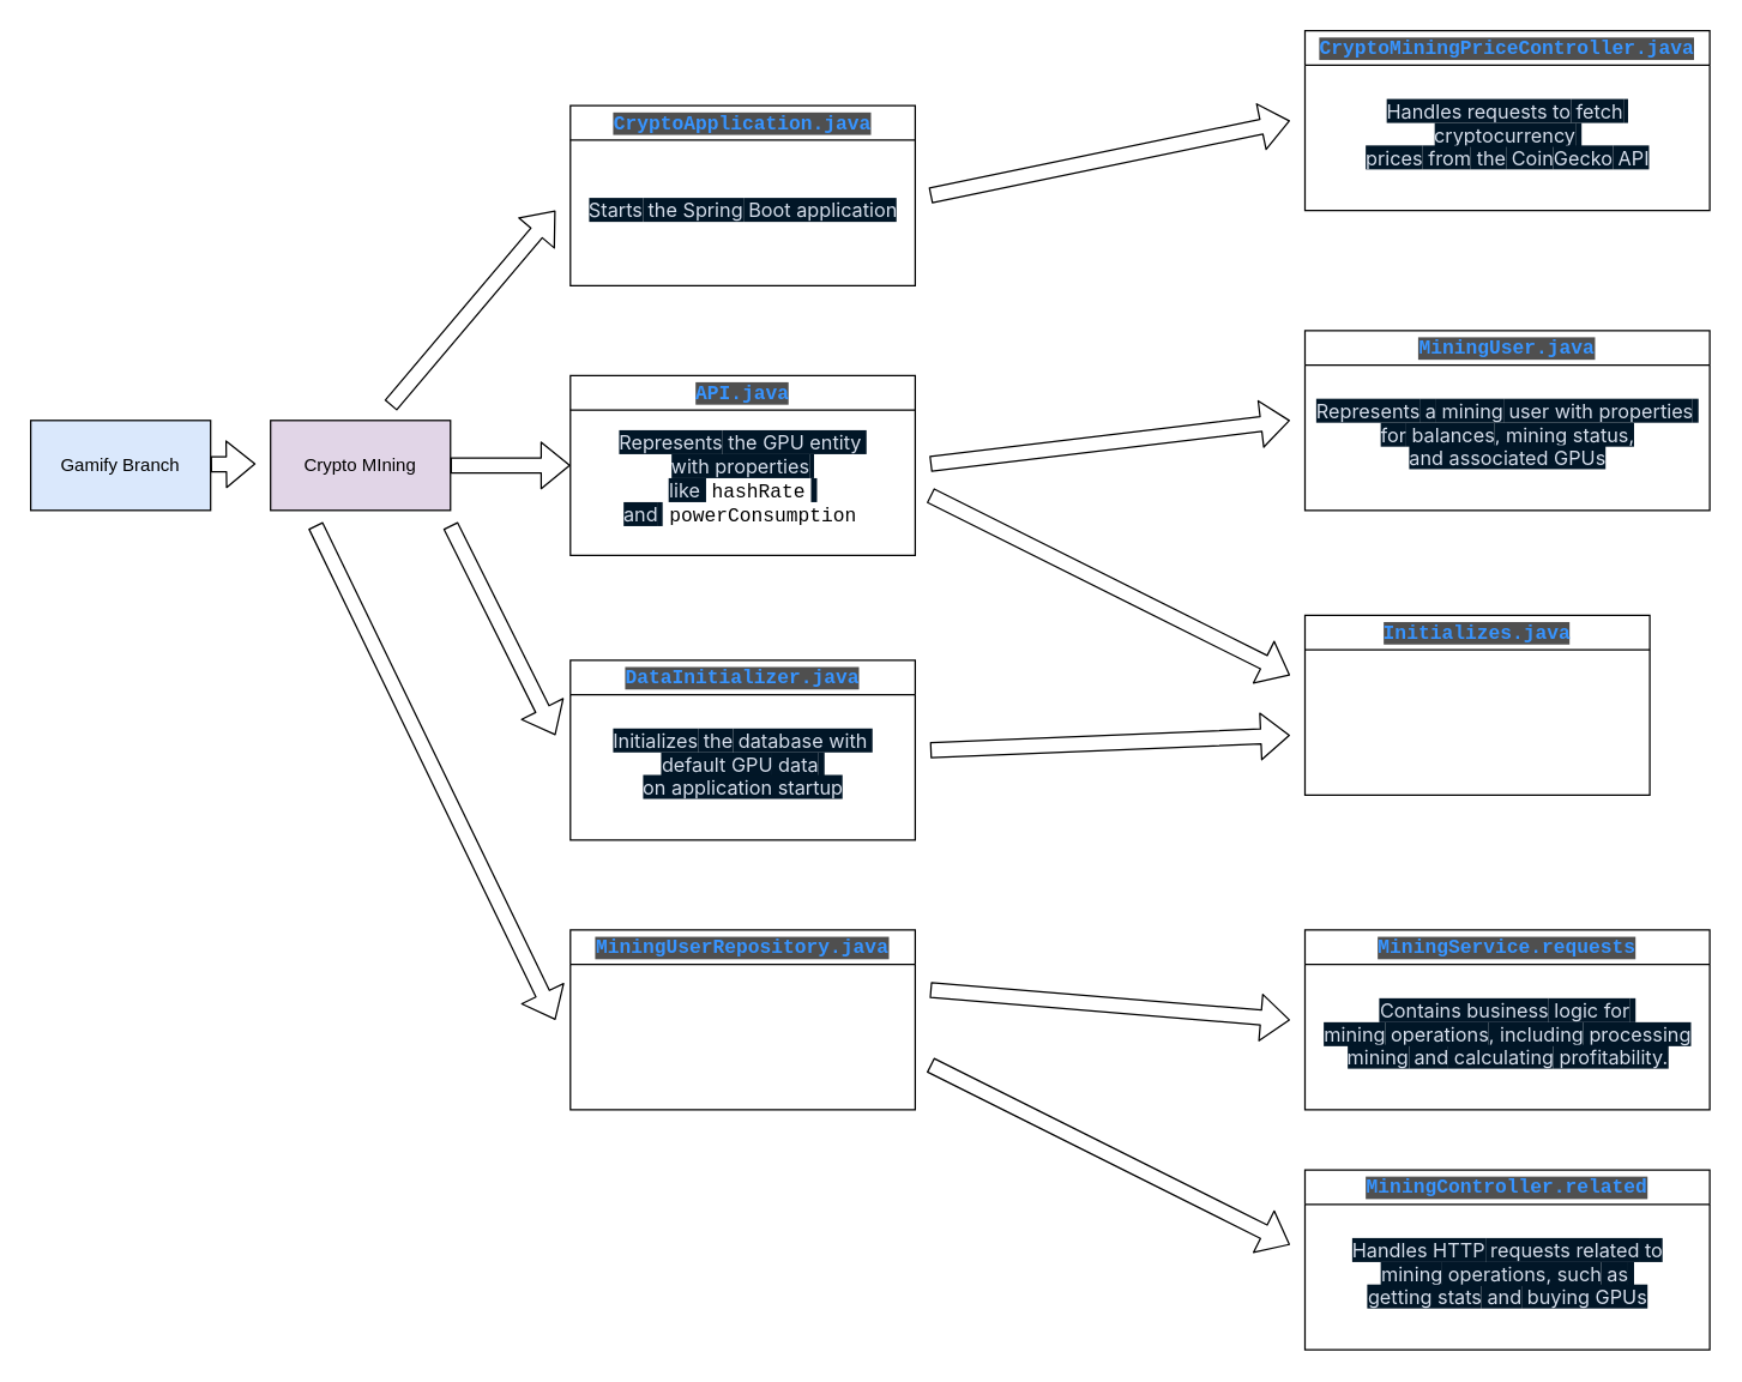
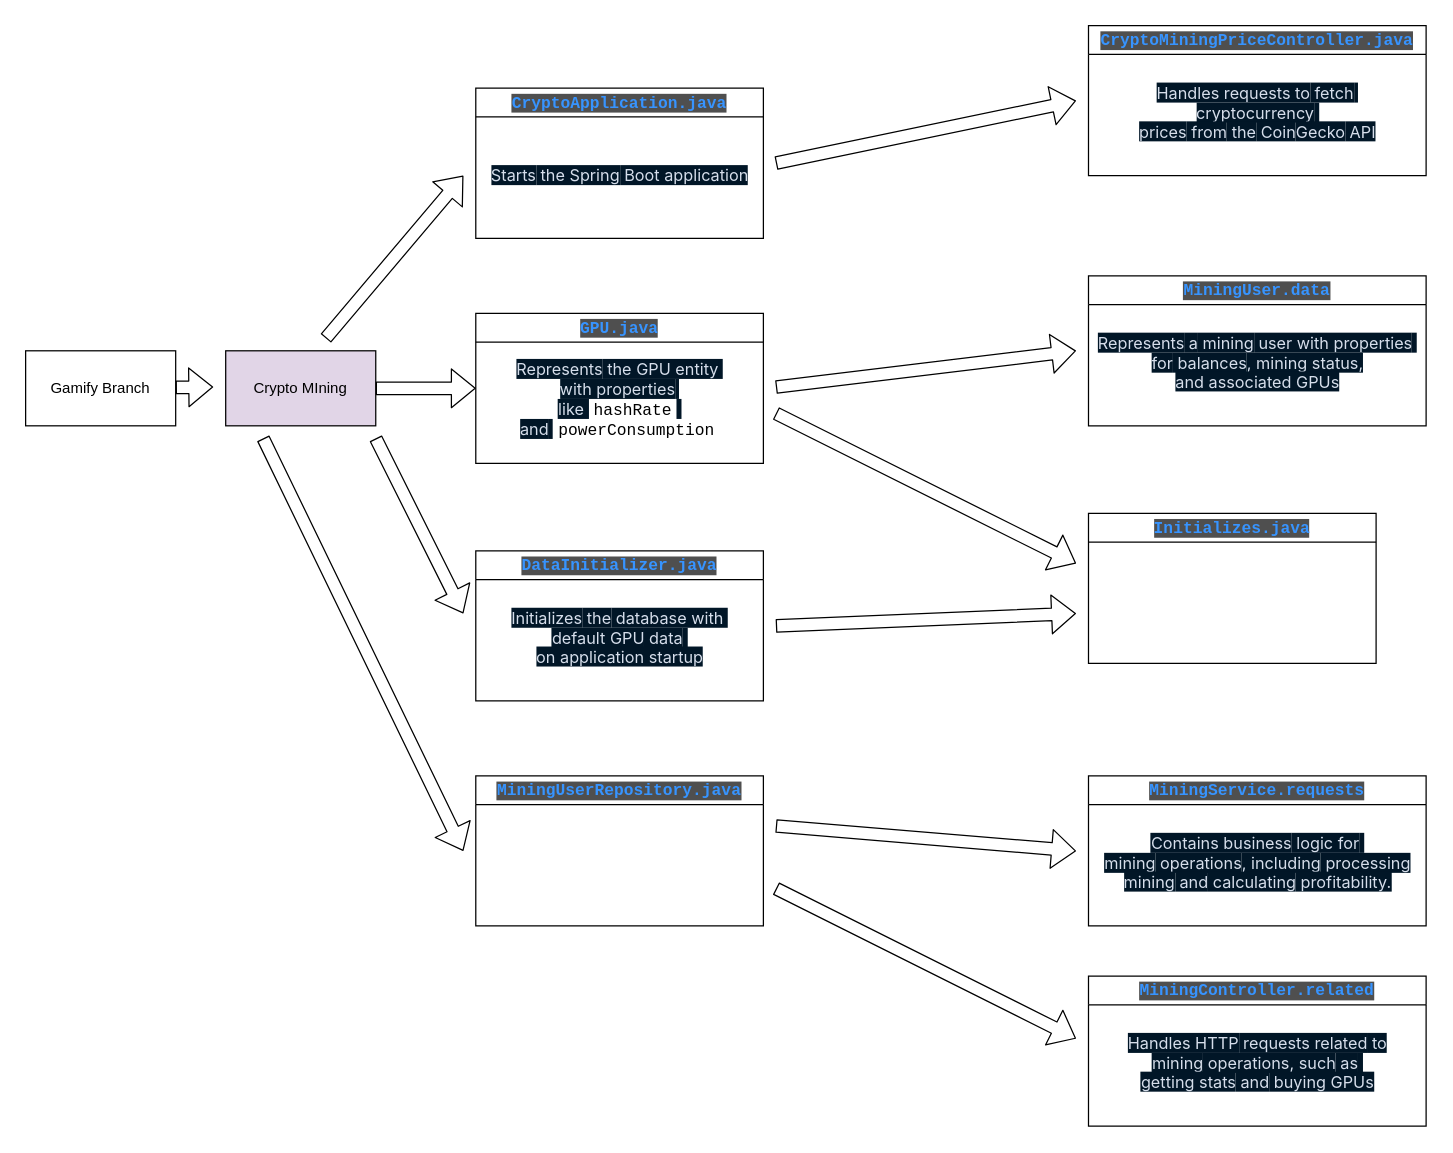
- <mxCell id="14" value="&lt;span style=&quot;color: rgb(55, 148, 255); font-family: Menlo, Monaco, &amp;quot;Courier New&amp;quot;, monospace; font-size: 13px; text-align: start; background-color: rgb(79, 79, 79);&quot;&gt;MiningUser.java&lt;/span&gt;" style="swimlane;whiteSpace=wrap;html=1;startSize=23;" vertex="1" parent="1"><mxGeometry x="870" y="220" width="270" height="120" as="geometry" /></mxCell>
+ <mxCell id="14" value="&lt;span style=&quot;color: rgb(55, 148, 255); font-family: Menlo, Monaco, &amp;quot;Courier New&amp;quot;, monospace; font-size: 13px; text-align: start; background-color: rgb(79, 79, 79);&quot;&gt;MiningUser.data&lt;/span&gt;" style="swimlane;whiteSpace=wrap;html=1;startSize=23;" vertex="1" parent="1"><mxGeometry x="870" y="220" width="270" height="120" as="geometry" /></mxCell>
- <mxCell id="9" value="&lt;span style=&quot;color: rgb(55, 148, 255); font-family: Menlo, Monaco, &amp;quot;Courier New&amp;quot;, monospace; font-size: 13px; text-align: start; background-color: rgb(79, 79, 79);&quot;&gt;API.java&lt;/span&gt;" style="swimlane;whiteSpace=wrap;html=1;" vertex="1" parent="1"><mxGeometry x="380" y="250" width="230" height="120" as="geometry" /></mxCell>
+ <mxCell id="9" value="&lt;span style=&quot;color: rgb(55, 148, 255); font-family: Menlo, Monaco, &amp;quot;Courier New&amp;quot;, monospace; font-size: 13px; text-align: start; background-color: rgb(79, 79, 79);&quot;&gt;GPU.java&lt;/span&gt;" style="swimlane;whiteSpace=wrap;html=1;" vertex="1" parent="1"><mxGeometry x="380" y="250" width="230" height="120" as="geometry" /></mxCell>
- <mxCell id="2" value="Gamify Branch" style="rounded=0;whiteSpace=wrap;html=1;fillColor=#dae8fc;" vertex="1" parent="1"><mxGeometry y="280" width="120" height="60" as="geometry" x="20" /></mxCell>
+ <mxCell id="2" value="Gamify Branch" style="rounded=0;whiteSpace=wrap;html=1;" vertex="1" parent="1"><mxGeometry y="280" width="120" height="60" as="geometry" x="20" /></mxCell>
